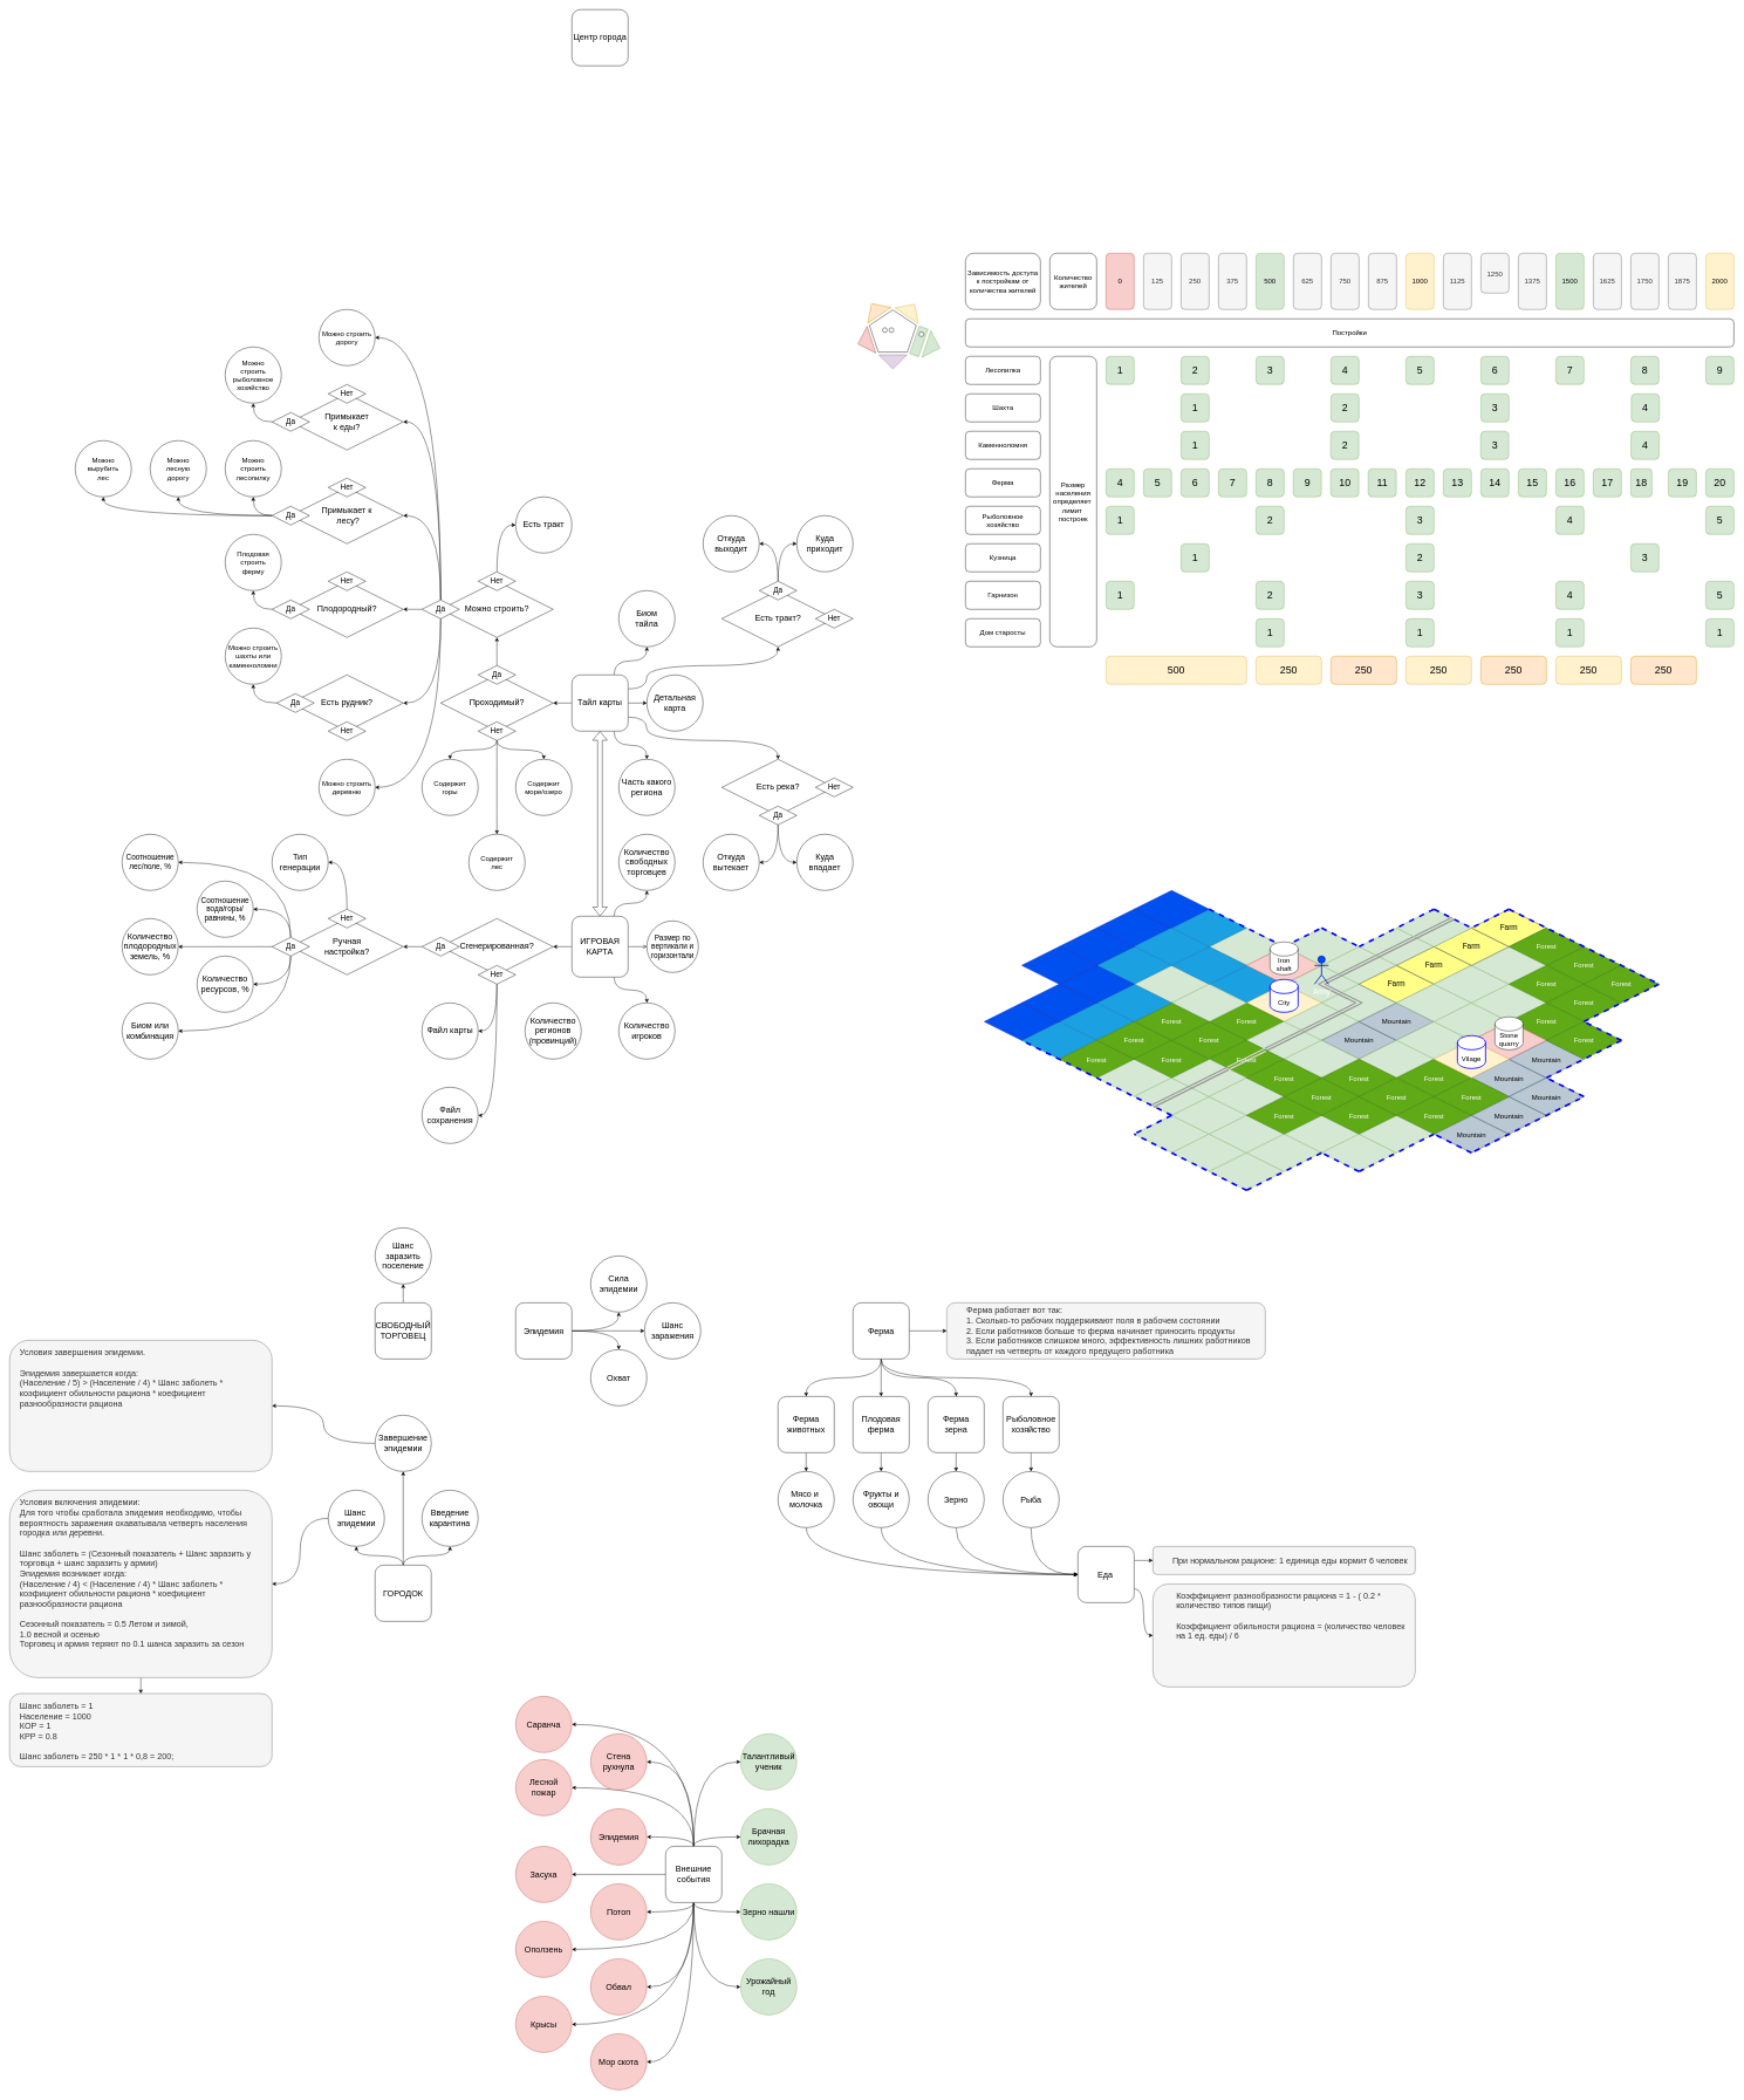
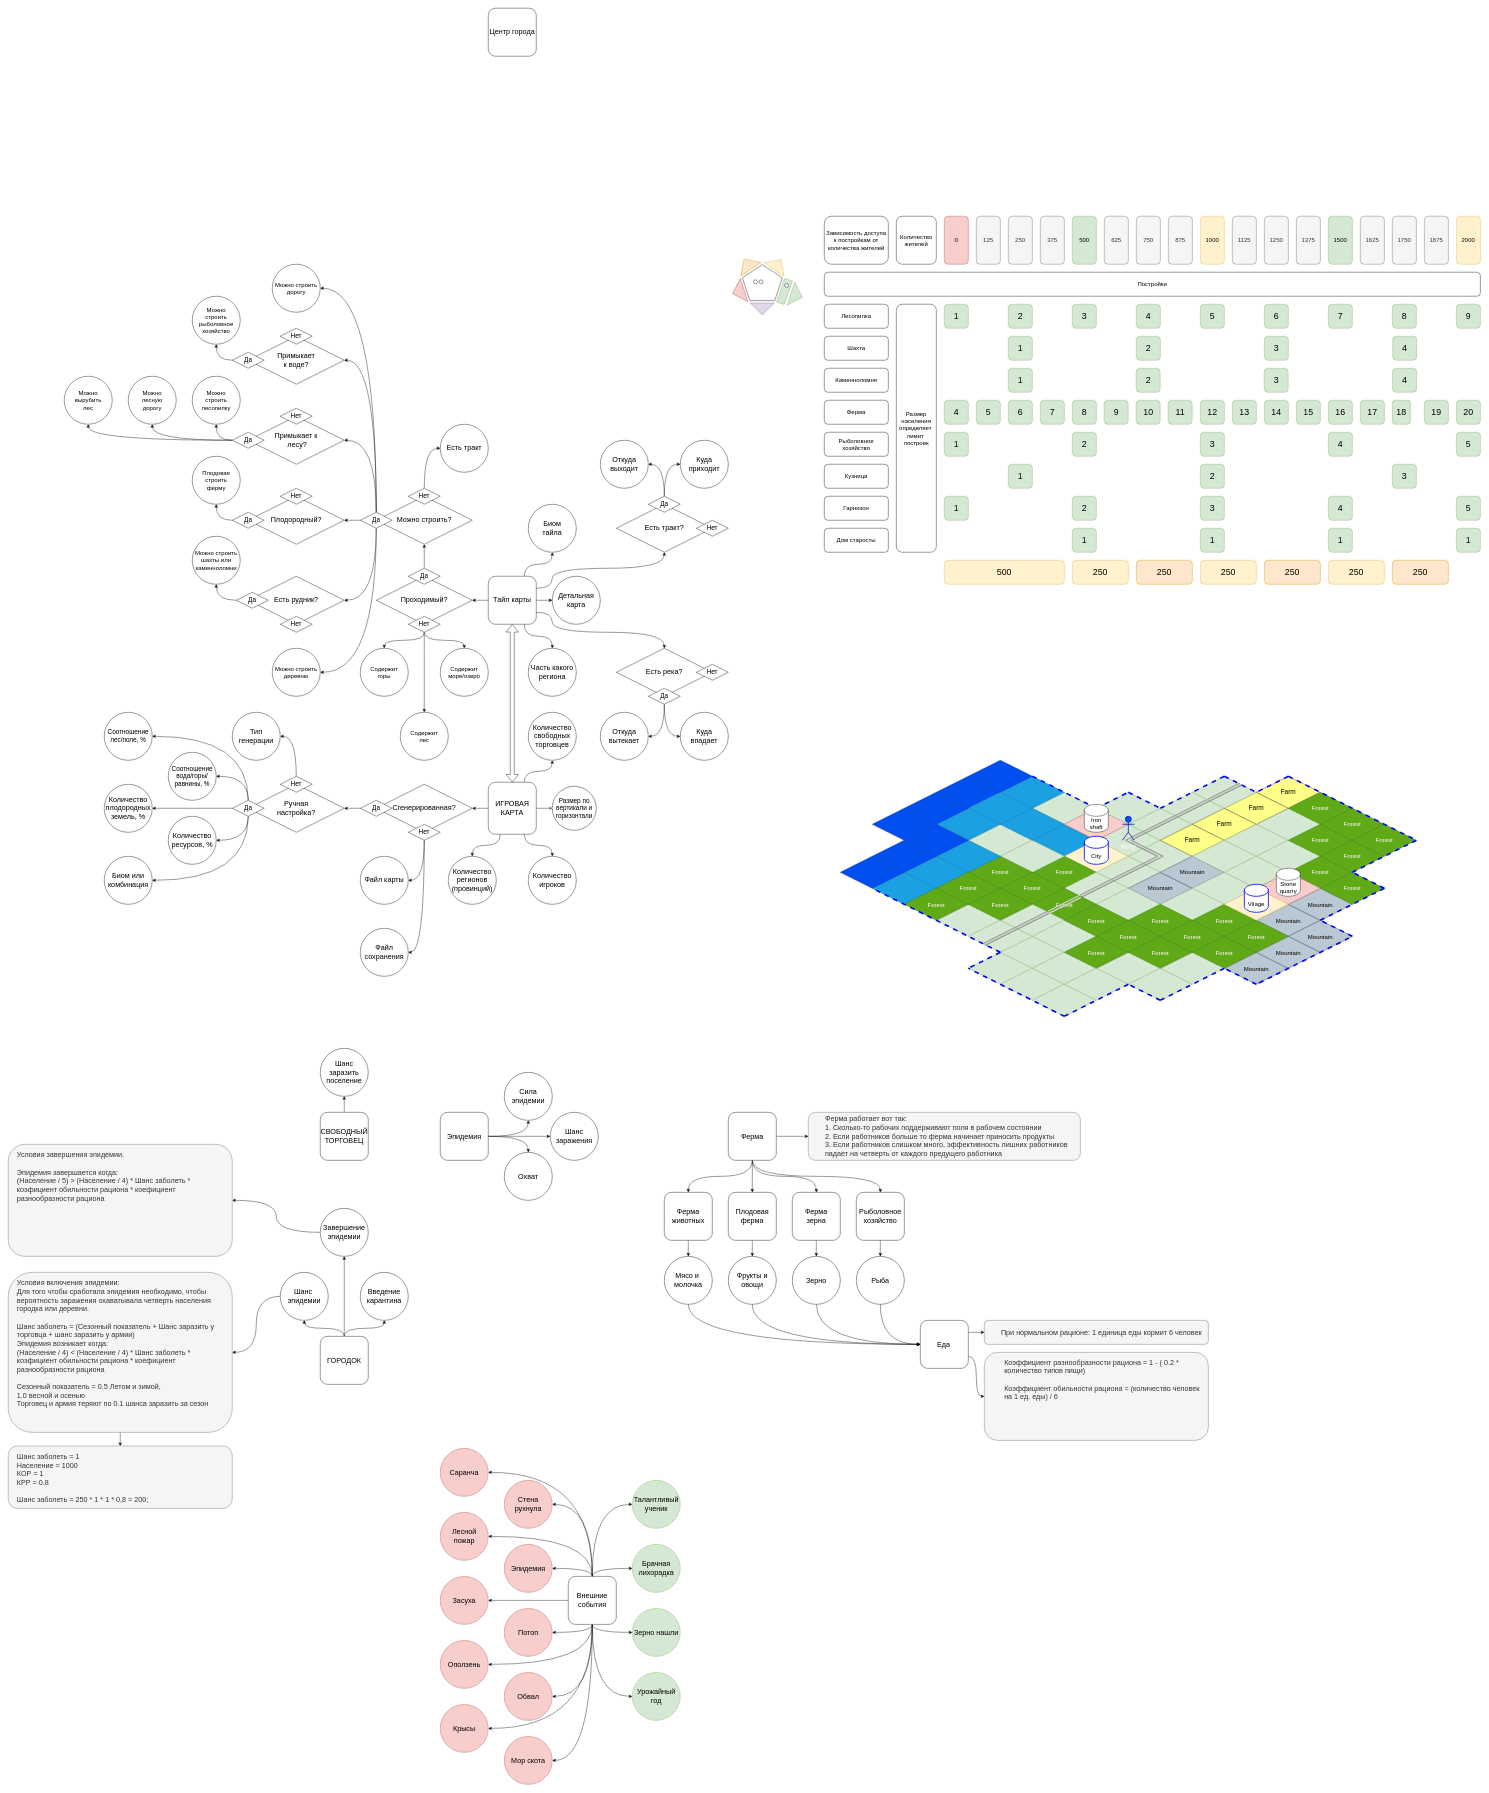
- <mxCell id="124" value="1250" style="rounded=1;whiteSpace=wrap;html=1;fontFamily=Helvetica;fontSize=15;fillColor=#f5f5f5;strokeColor=#666666;fontColor=#333333;" parent="1" vertex="1"><mxGeometry x="3160" y="540" width="60" height="85" as="geometry" /></mxCell>
+ <mxCell id="124" value="1250" style="rounded=1;whiteSpace=wrap;html=1;fontFamily=Helvetica;fontSize=15;fillColor=#f5f5f5;strokeColor=#666666;fontColor=#333333;" parent="1" vertex="1"><mxGeometry x="3160" y="540" width="60" height="120" as="geometry" /></mxCell>
- <mxCell id="74" value="Примыкает &lt;br&gt;к еды?" style="rhombus;whiteSpace=wrap;html=1;fontFamily=Helvetica;fontSize=18;" parent="1" vertex="1"><mxGeometry x="620" y="840" width="240" height="120" as="geometry" /></mxCell>
+ <mxCell id="74" value="Примыкает &lt;br&gt;к воде?" style="rhombus;whiteSpace=wrap;html=1;fontFamily=Helvetica;fontSize=18;" parent="1" vertex="1"><mxGeometry x="620" y="840" width="240" height="120" as="geometry" /></mxCell>
+ <mxCell id="6" style="edgeStyle=orthogonalEdgeStyle;curved=1;rounded=0;orthogonalLoop=1;jettySize=auto;html=1;exitX=0.25;exitY=1;exitDx=0;exitDy=0;entryX=0.5;entryY=0;entryDx=0;entryDy=0;fontFamily=Helvetica;fontSize=18;" parent="1" source="9" target="12" edge="1"><mxGeometry relative="1" as="geometry" /></mxCell>
- <mxCell id="387" value="Лесной &lt;br&gt;пожар" style="ellipse;whiteSpace=wrap;html=1;aspect=fixed;fontFamily=Helvetica;fontSize=18;fillColor=#f8cecc;strokeColor=#b85450;" parent="1" vertex="1"><mxGeometry x="1100" y="3755" width="120" height="120" as="geometry" /></mxCell>
+ <mxCell id="387" value="Лесной &lt;br&gt;пожар" style="ellipse;whiteSpace=wrap;html=1;aspect=fixed;fontFamily=Helvetica;fontSize=18;fillColor=#f8cecc;strokeColor=#b85450;" parent="1" vertex="1"><mxGeometry x="1100" y="3780" width="120" height="120" as="geometry" /></mxCell>
